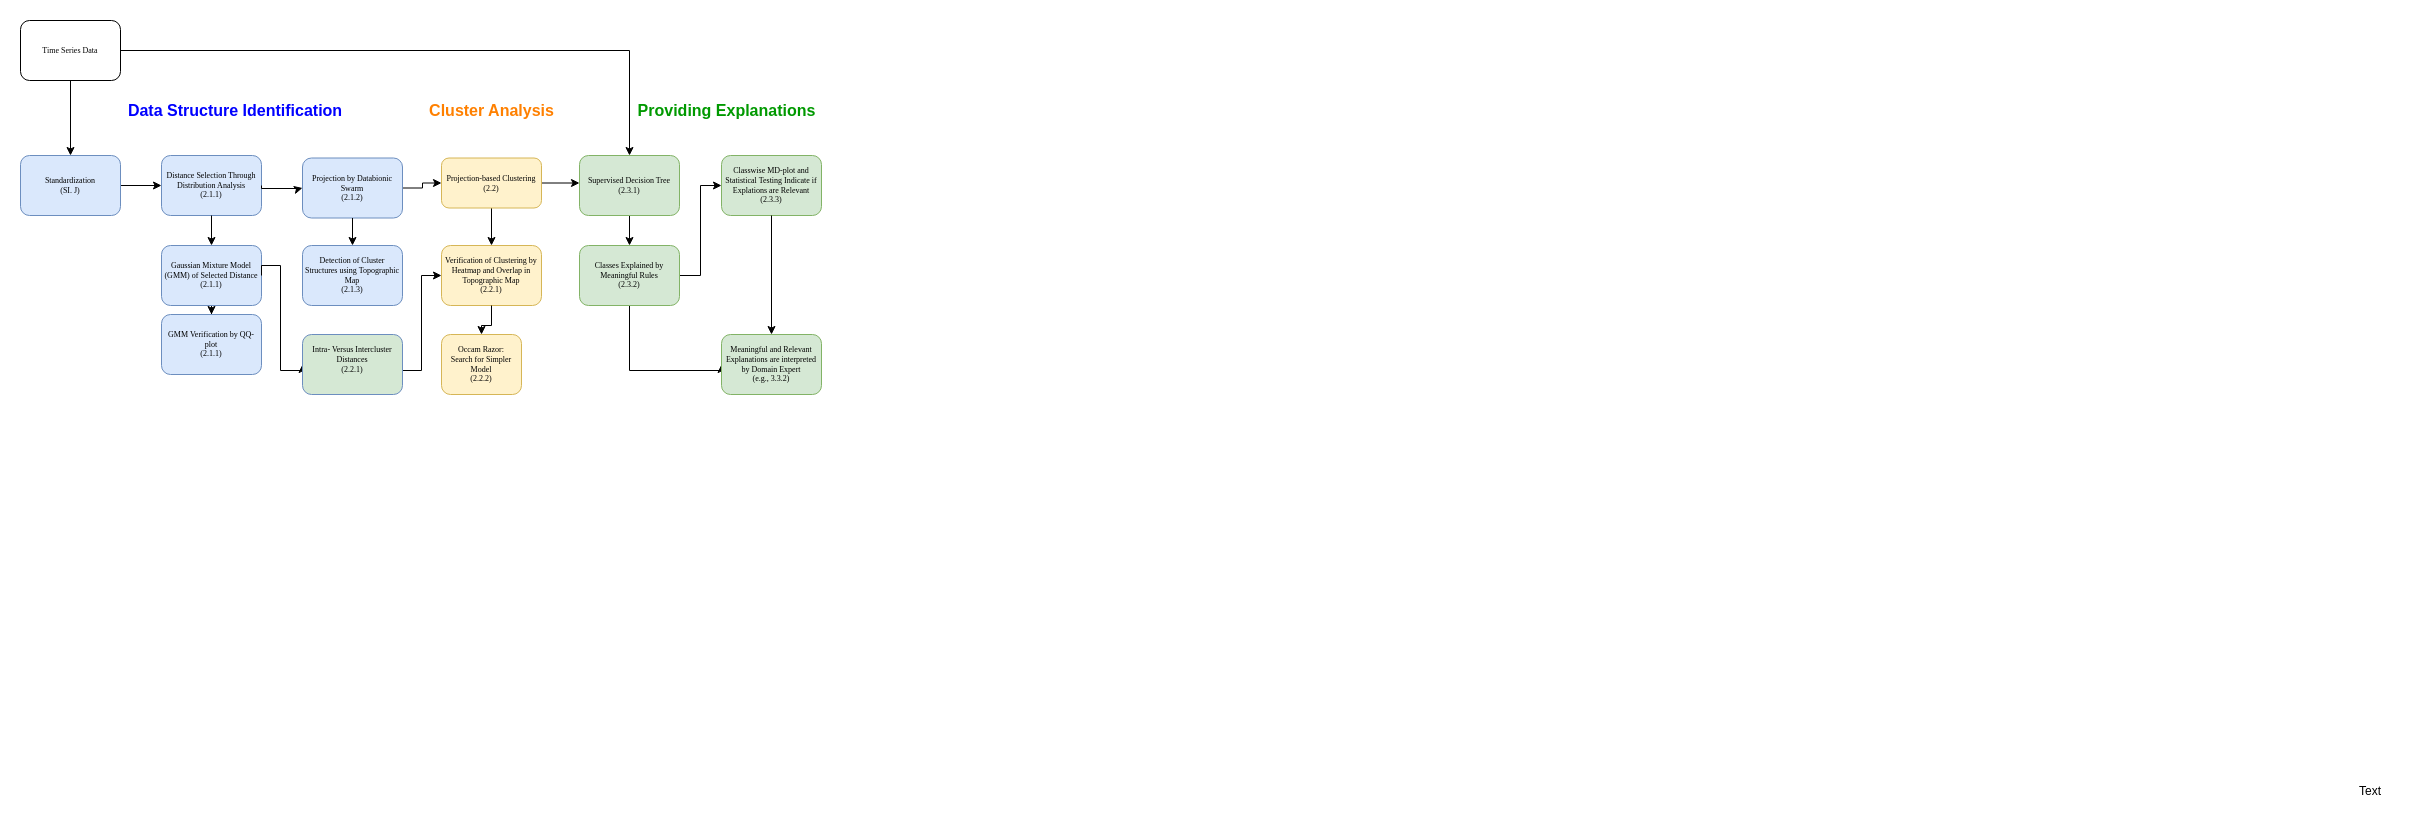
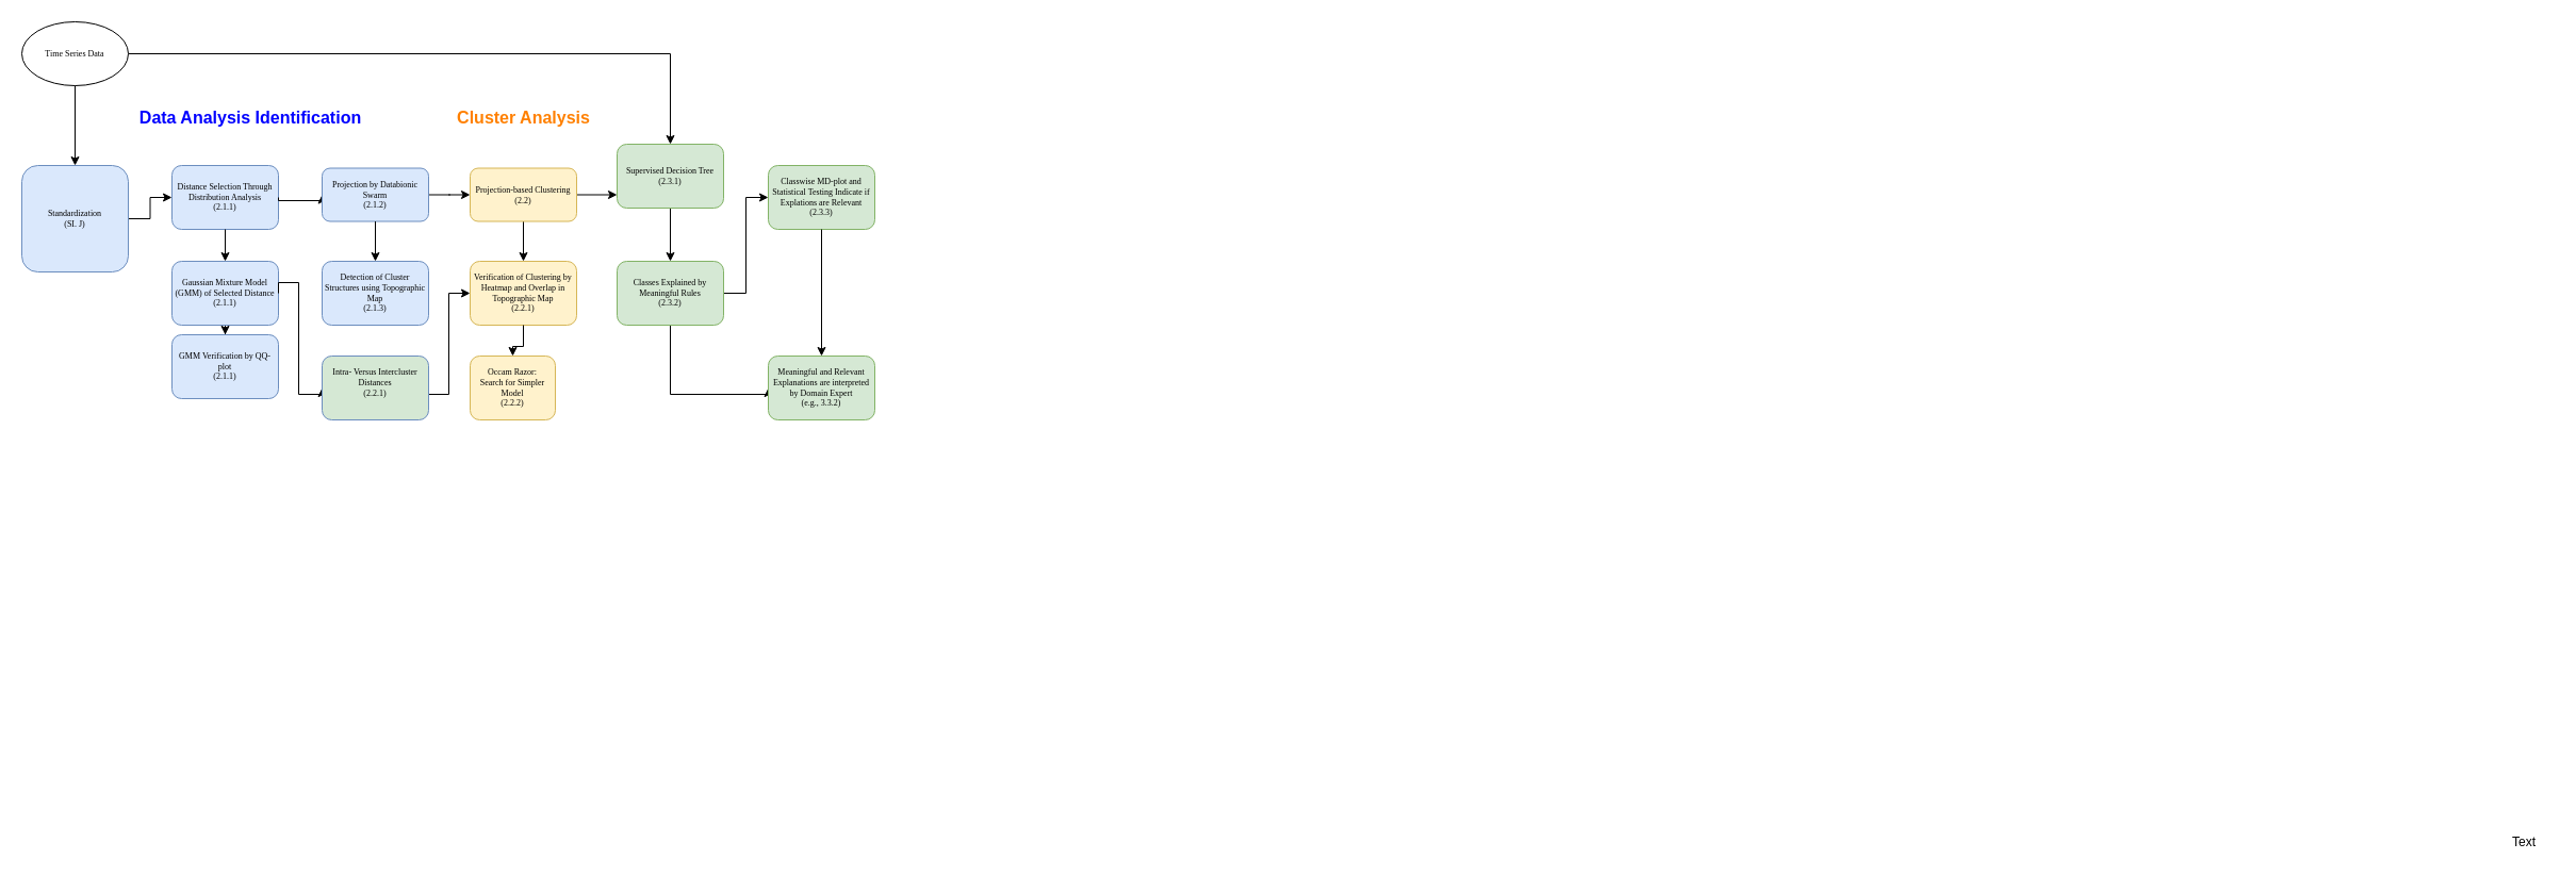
- <mxCell id="8" value="Time Series Data" style="rounded=1;whiteSpace=wrap;html=1;shadow=0;labelBackgroundColor=none;strokeColor=#000000;strokeWidth=1;fillColor=#ffffff;fontFamily=Verdana;fontSize=8;fontColor=#000000;align=center;" parent="1" vertex="1"><mxGeometry x="20" y="20" width="100" height="60" as="geometry" /></mxCell>
+ <mxCell id="8" value="Time Series Data" style="ellipse;whiteSpace=wrap;html=1;shadow=0;labelBackgroundColor=none;strokeColor=#000000;strokeWidth=1;fillColor=#ffffff;fontFamily=Verdana;fontSize=8;fontColor=#000000;align=center;" parent="1" vertex="1"><mxGeometry x="20" y="20" width="100" height="60" as="geometry" /></mxCell>
- <mxCell id="35" value="&lt;font style=&quot;font-size: 16px&quot;&gt;Data Structure Identification&lt;/font&gt;" style="text;html=1;align=center;verticalAlign=middle;whiteSpace=wrap;rounded=0;fontStyle=1;fontColor=#0000FF;" parent="1" vertex="1"><mxGeometry x="120" y="100" width="230" height="20" as="geometry" /></mxCell>
+ <mxCell id="35" value="&lt;font style=&quot;font-size: 16px&quot;&gt;Data Analysis Identification&lt;/font&gt;" style="text;html=1;align=center;verticalAlign=middle;whiteSpace=wrap;rounded=0;fontStyle=1;fontColor=#0000FF;" parent="1" vertex="1"><mxGeometry x="120" y="100" width="230" height="20" as="geometry" /></mxCell>
- <mxCell id="37" value="Providing Explanations" style="text;html=1;align=center;verticalAlign=middle;resizable=0;points=[];autosize=1;fontSize=16;fontColor=#009900;fontStyle=1" parent="1" vertex="1"><mxGeometry x="631" y="100" width="190" height="20" as="geometry" /></mxCell>
- <mxCell id="11" value="&lt;div&gt;Standardization&lt;/div&gt;&lt;div&gt;(SI. J)&lt;br&gt;&lt;/div&gt;" style="rounded=1;whiteSpace=wrap;html=1;shadow=0;labelBackgroundColor=none;strokeColor=#6c8ebf;strokeWidth=1;fillColor=#dae8fc;fontFamily=Verdana;fontSize=8;align=center;" parent="1" vertex="1"><mxGeometry x="20" y="155" width="100" height="60" as="geometry" /></mxCell>
+ <mxCell id="11" value="&lt;div&gt;Standardization&lt;/div&gt;&lt;div&gt;(SI. J)&lt;br&gt;&lt;/div&gt;" style="rounded=1;whiteSpace=wrap;html=1;shadow=0;labelBackgroundColor=none;strokeColor=#6c8ebf;strokeWidth=1;fillColor=#dae8fc;fontFamily=Verdana;fontSize=8;align=center;" parent="1" vertex="1"><mxGeometry x="20" y="155" width="100" height="100" as="geometry" /></mxCell>
- <mxCell id="31" value="&lt;div&gt;Supervised Decision Tree&lt;/div&gt;&lt;div&gt;(2.3.1)&lt;br&gt;&lt;/div&gt;" style="rounded=1;whiteSpace=wrap;html=1;shadow=0;labelBackgroundColor=none;strokeColor=#82b366;strokeWidth=1;fillColor=#d5e8d4;fontFamily=Verdana;fontSize=8;align=center;" parent="1" vertex="1"><mxGeometry x="579" y="155" width="100" height="60" as="geometry" /></mxCell>
+ <mxCell id="31" value="&lt;div&gt;Supervised Decision Tree&lt;/div&gt;&lt;div&gt;(2.3.1)&lt;br&gt;&lt;/div&gt;" style="rounded=1;whiteSpace=wrap;html=1;shadow=0;labelBackgroundColor=none;strokeColor=#82b366;strokeWidth=1;fillColor=#d5e8d4;fontFamily=Verdana;fontSize=8;align=center;" parent="1" vertex="1"><mxGeometry x="579" y="135" width="100" height="60" as="geometry" /></mxCell>
- <mxCell id="22" value="&lt;div&gt;Projection by Databionic Swarm&lt;/div&gt;&lt;div&gt;(2.1.2)&lt;br&gt;&lt;/div&gt;" style="rounded=1;whiteSpace=wrap;html=1;shadow=0;labelBackgroundColor=none;strokeColor=#6c8ebf;strokeWidth=1;fillColor=#dae8fc;fontFamily=Verdana;fontSize=8;align=center;" parent="1" vertex="1"><mxGeometry x="302" y="157.5" width="100" height="60" as="geometry" /></mxCell>
+ <mxCell id="22" value="&lt;div&gt;Projection by Databionic Swarm&lt;/div&gt;&lt;div&gt;(2.1.2)&lt;br&gt;&lt;/div&gt;" style="rounded=1;whiteSpace=wrap;html=1;shadow=0;labelBackgroundColor=none;strokeColor=#6c8ebf;strokeWidth=1;fillColor=#dae8fc;fontFamily=Verdana;fontSize=8;align=center;" parent="1" vertex="1"><mxGeometry x="302" y="157.5" width="100" height="50" as="geometry" /></mxCell>
